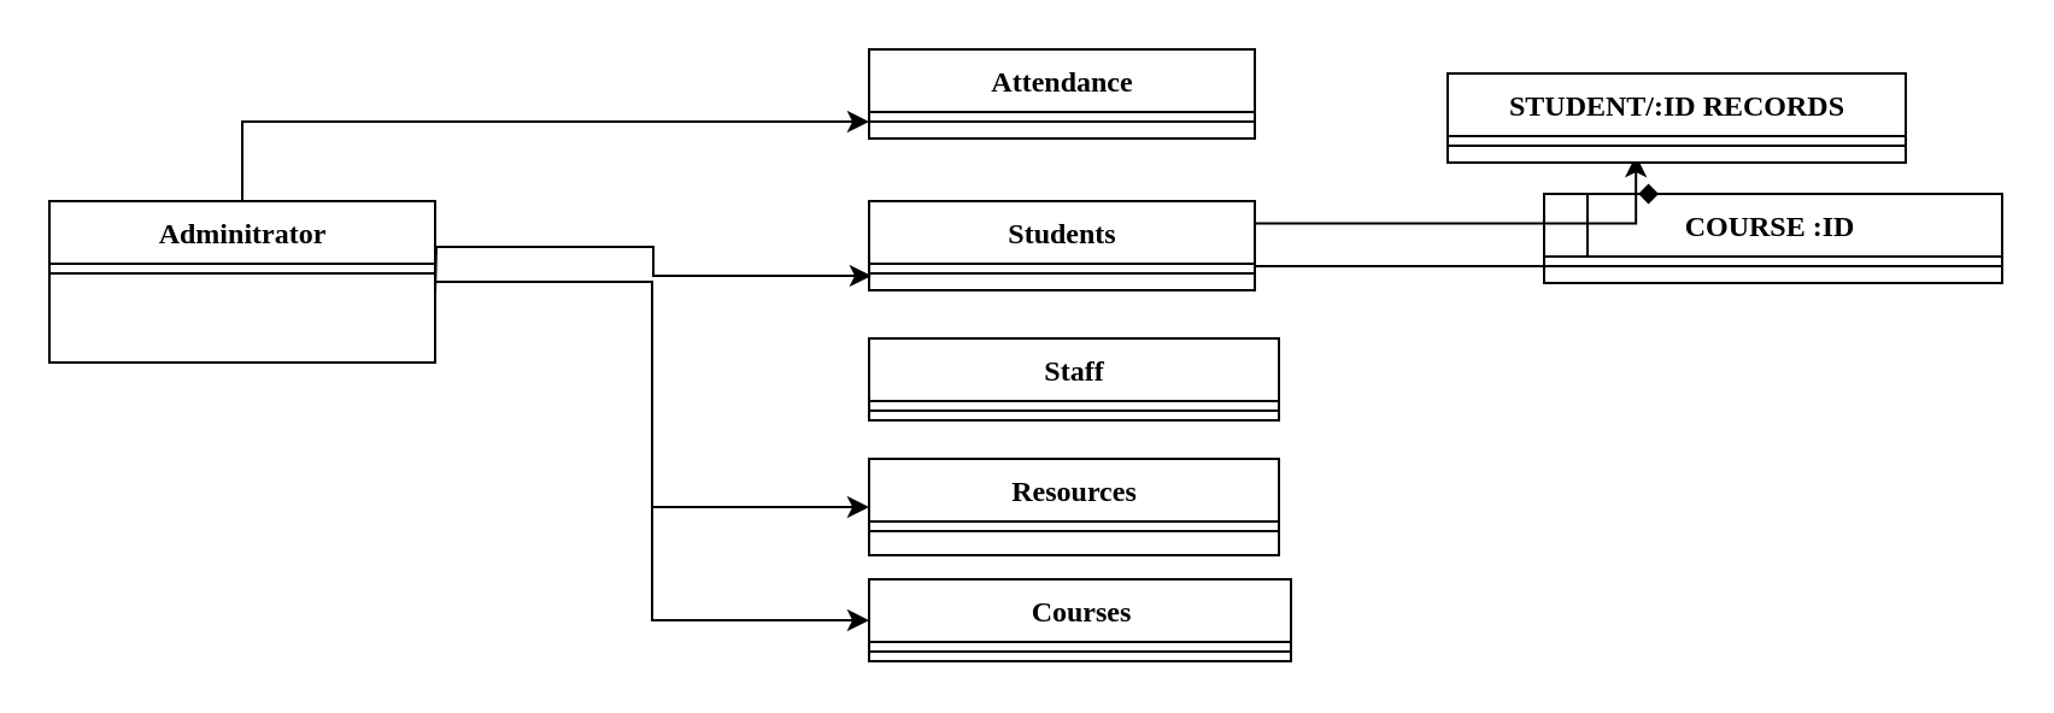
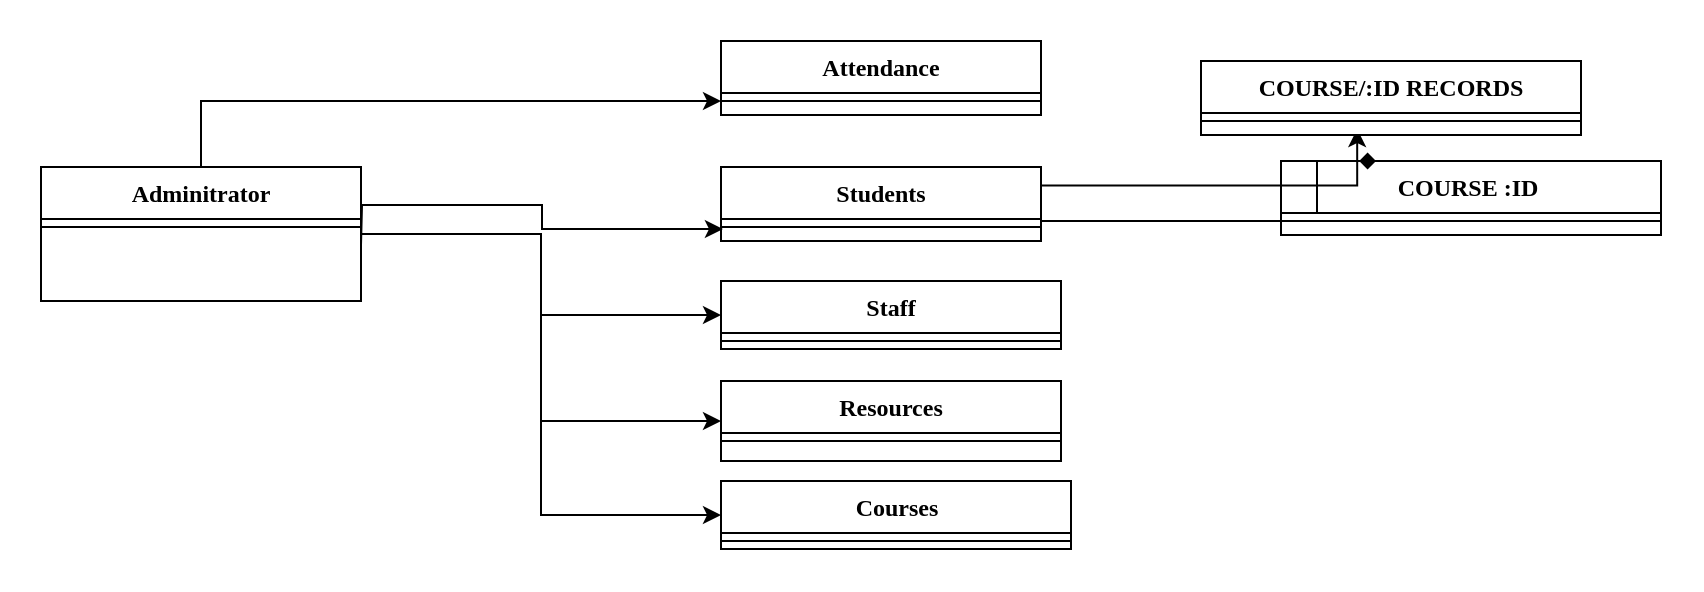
- <mxCell id="21" value="STUDENT/:ID RECORDS" style="swimlane;html=1;fontStyle=1;align=center;verticalAlign=top;childLayout=stackLayout;horizontal=1;startSize=26;horizontalStack=0;resizeParent=1;resizeLast=0;collapsible=1;marginBottom=0;swimlaneFillColor=#ffffff;rounded=0;shadow=0;comic=0;labelBackgroundColor=none;strokeWidth=1;fillColor=none;fontFamily=Verdana;fontSize=12" vertex="1" parent="1"><mxGeometry x="600" y="30" width="190" height="37" as="geometry" /></mxCell>
+ <mxCell id="21" value="COURSE/:ID RECORDS" style="swimlane;html=1;fontStyle=1;align=center;verticalAlign=top;childLayout=stackLayout;horizontal=1;startSize=26;horizontalStack=0;resizeParent=1;resizeLast=0;collapsible=1;marginBottom=0;swimlaneFillColor=#ffffff;rounded=0;shadow=0;comic=0;labelBackgroundColor=none;strokeWidth=1;fillColor=none;fontFamily=Verdana;fontSize=12" vertex="1" parent="1"><mxGeometry x="600" y="30" width="190" height="37" as="geometry" /></mxCell>
+ <mxCell id="15" style="edgeStyle=orthogonalEdgeStyle;rounded=0;orthogonalLoop=1;jettySize=auto;html=1;exitX=1;exitY=0.5;exitDx=0;exitDy=0;" edge="1" parent="1" source="4" target="10"><mxGeometry relative="1" as="geometry"><mxPoint x="180" y="174" as="sourcePoint" /></mxGeometry></mxCell>
